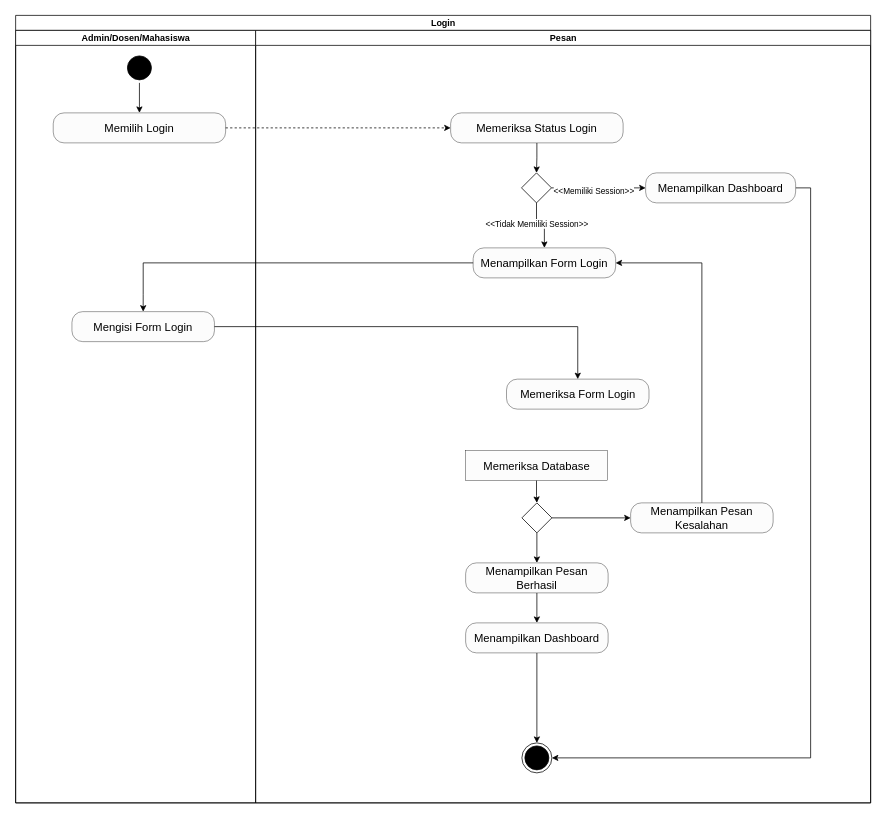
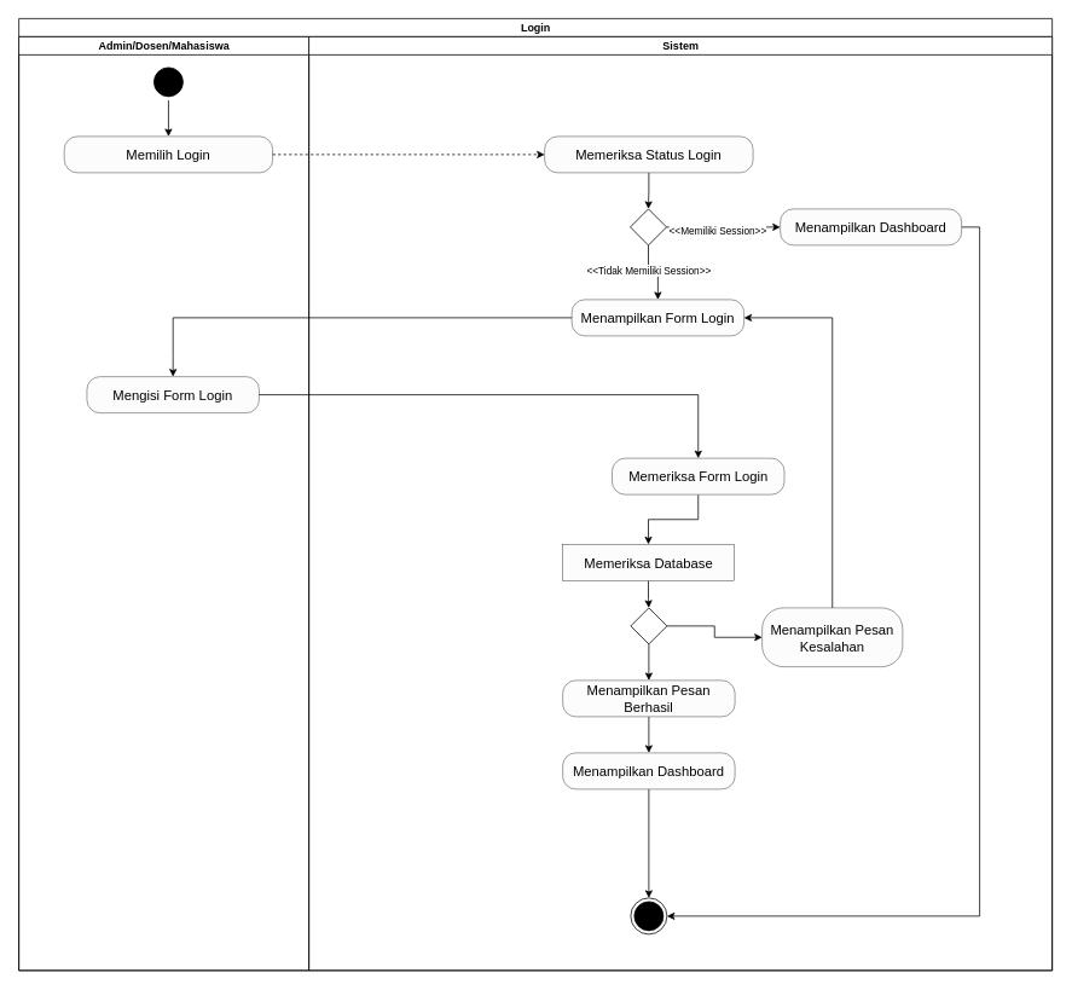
- <mxCell id="9" value="Pesan" style="swimlane;startSize=20;html=1;" vertex="1" parent="2"><mxGeometry x="320" y="20" width="820" height="1030" as="geometry" /></mxCell>
+ <mxCell id="9" value="Sistem" style="swimlane;startSize=20;html=1;" vertex="1" parent="2"><mxGeometry x="320" y="20" width="820" height="1030" as="geometry" /></mxCell>
+ <mxCell id="21" style="edgeStyle=orthogonalEdgeStyle;rounded=0;orthogonalLoop=1;jettySize=auto;html=1;entryX=0.5;entryY=0;entryDx=0;entryDy=0;" edge="1" parent="9" source="22" target="24"><mxGeometry relative="1" as="geometry"><mxPoint x="375.0" y="550" as="targetPoint" /></mxGeometry></mxCell>
- <mxCell id="33" value="Menampilkan Pesan Kesalahan" style="rounded=1;whiteSpace=wrap;html=1;fillColor=#FCFCFC;arcSize=36;strokeWidth=0.5;fontSize=15;" vertex="1" parent="9"><mxGeometry x="500" y="630" width="190" height="40" as="geometry" /></mxCell>
+ <mxCell id="33" value="Menampilkan Pesan Kesalahan" style="rounded=1;whiteSpace=wrap;html=1;fillColor=#FCFCFC;arcSize=36;strokeWidth=0.5;fontSize=15;" vertex="1" parent="9"><mxGeometry x="500" y="630" width="155" height="65" as="geometry" /></mxCell>
